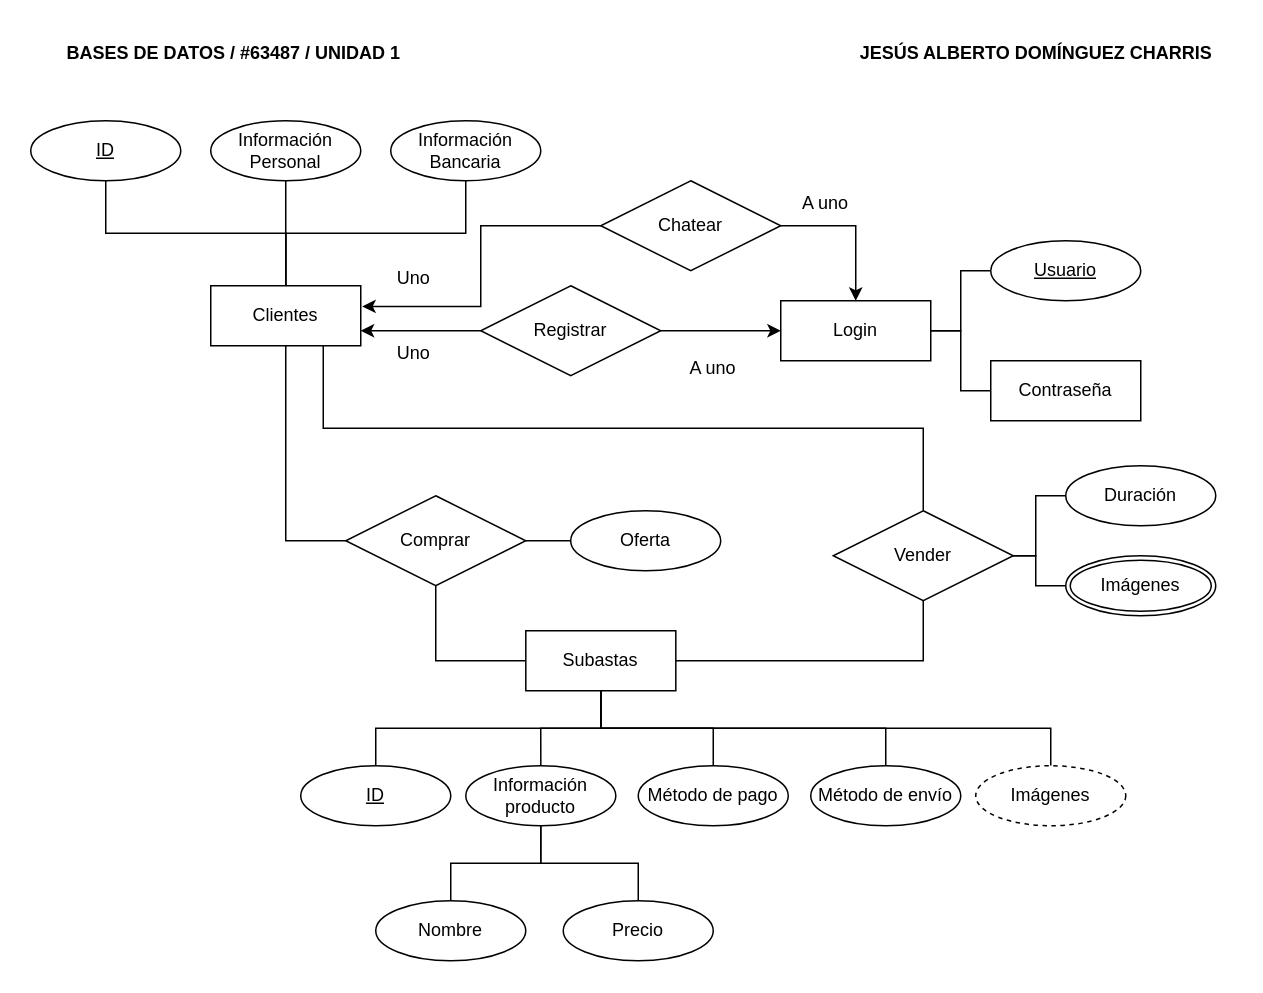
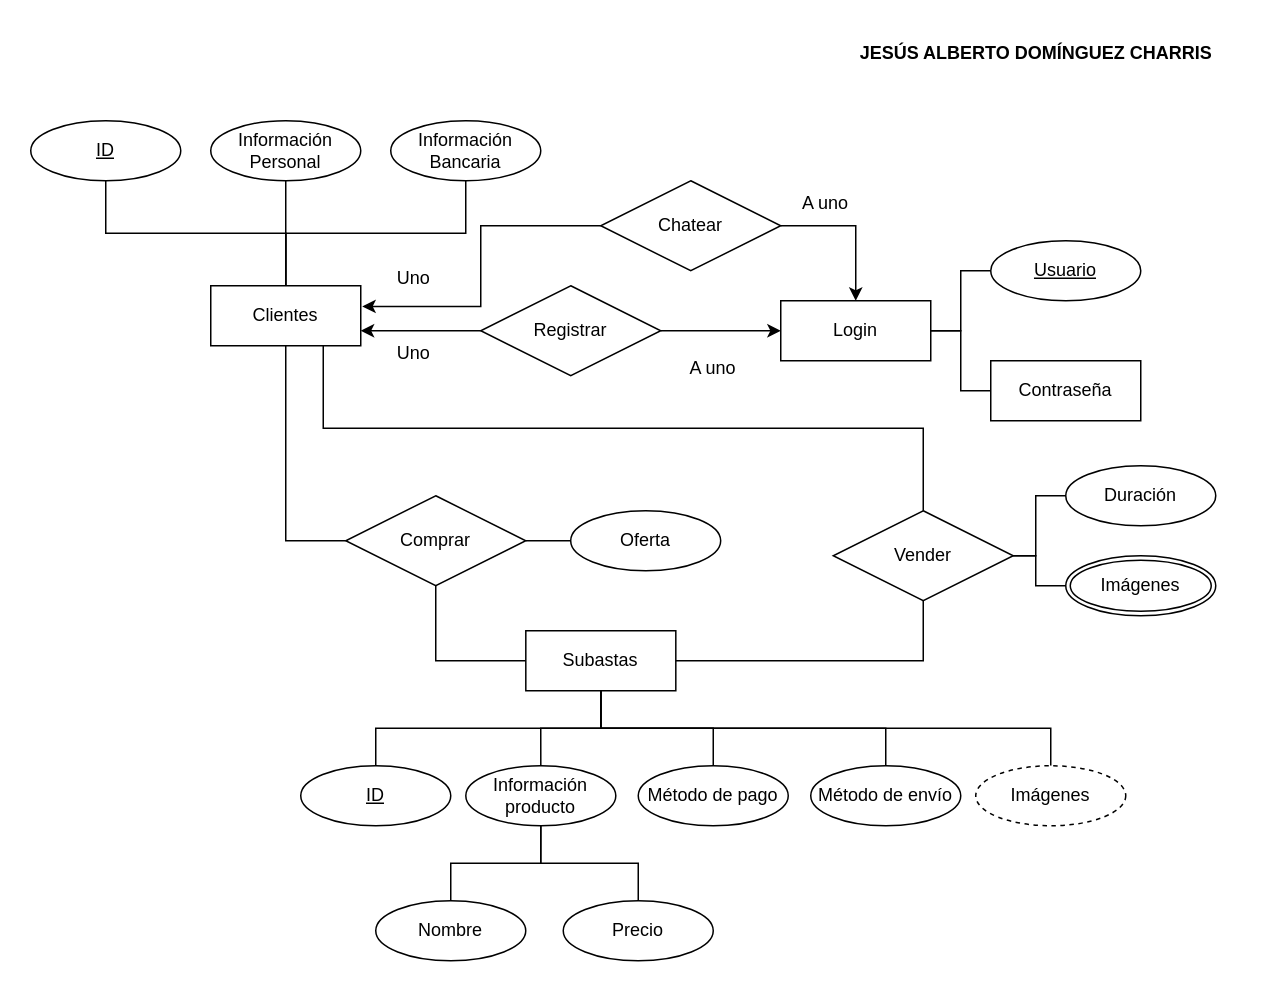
- <mxCell id="3" value="&lt;b&gt;BASES DE DATOS / #63487 / UNIDAD 1&lt;/b&gt;" style="text;html=1;align=center;verticalAlign=middle;resizable=0;points=[];autosize=1;strokeColor=none;fillColor=none;" parent="1" vertex="1"><mxGeometry x="30" y="20" width="250" height="30" as="geometry" /></mxCell>
